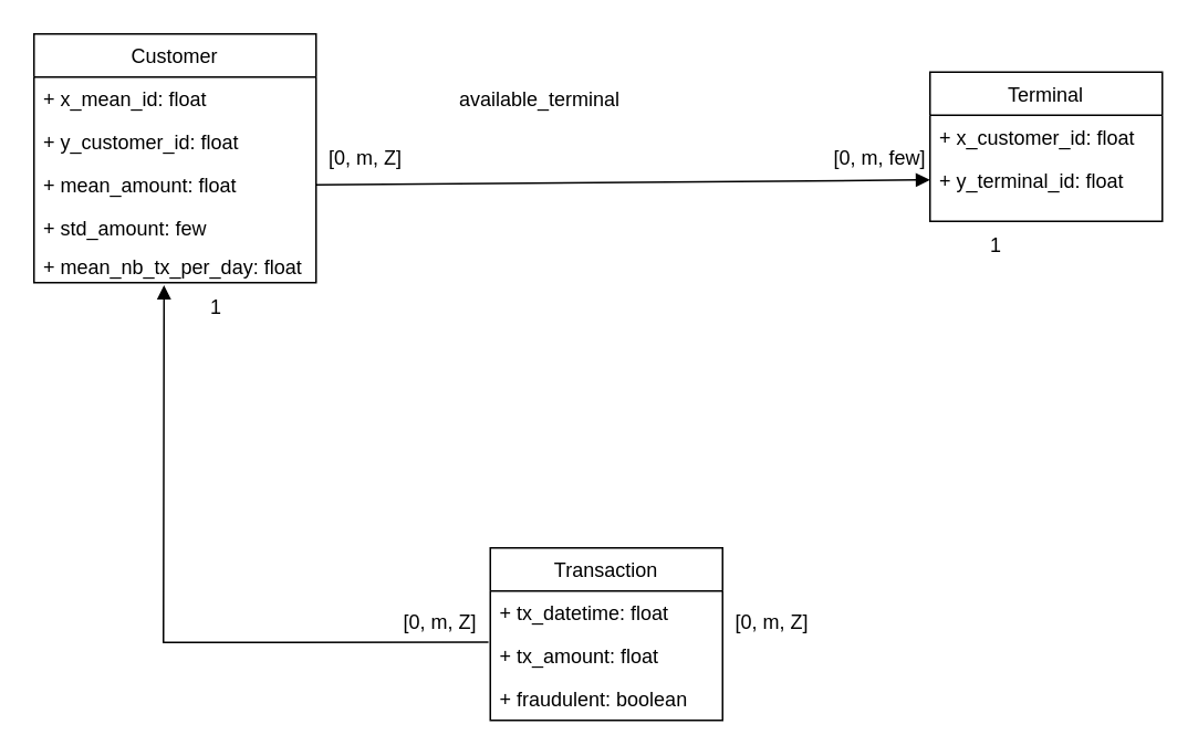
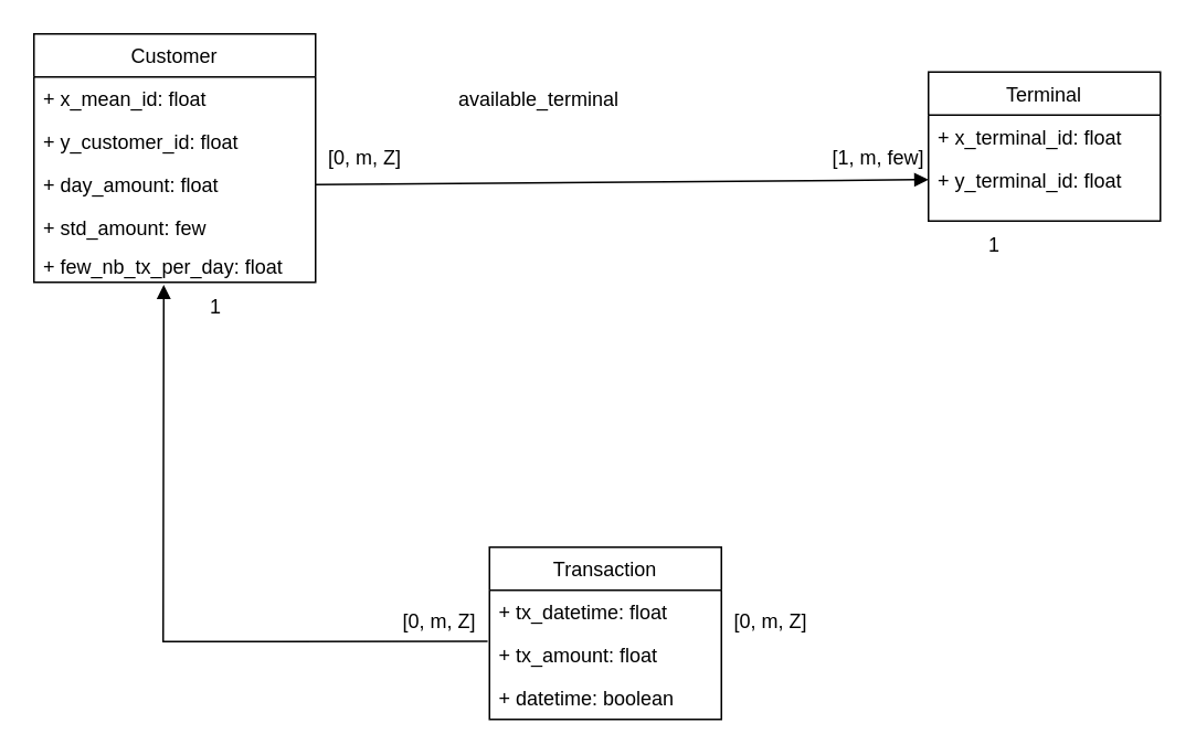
- <mxCell id="3" value="+ x_customer_id: float" style="text;strokeColor=none;fillColor=none;align=left;verticalAlign=top;spacingLeft=4;spacingRight=4;overflow=hidden;rotatable=0;points=[[0,0.5],[1,0.5]];portConstraint=eastwest;" parent="2" vertex="1"><mxGeometry y="26" width="140" height="26" as="geometry" /></mxCell>
+ <mxCell id="3" value="+ x_terminal_id: float" style="text;strokeColor=none;fillColor=none;align=left;verticalAlign=top;spacingLeft=4;spacingRight=4;overflow=hidden;rotatable=0;points=[[0,0.5],[1,0.5]];portConstraint=eastwest;" parent="2" vertex="1"><mxGeometry y="26" width="140" height="26" as="geometry" /></mxCell>
- <mxCell id="21" value="[0, m, few]" style="text;html=1;strokeColor=none;fillColor=none;align=center;verticalAlign=middle;whiteSpace=wrap;rounded=0;" parent="1" vertex="1"><mxGeometry x="500" y="80" width="60" height="30" as="geometry" /></mxCell>
+ <mxCell id="21" value="[1, m, few]" style="text;html=1;strokeColor=none;fillColor=none;align=center;verticalAlign=middle;whiteSpace=wrap;rounded=0;" parent="1" vertex="1"><mxGeometry x="500" y="80" width="60" height="30" as="geometry" /></mxCell>
- <mxCell id="8" value="+ mean_amount: float" style="text;strokeColor=none;fillColor=none;align=left;verticalAlign=top;spacingLeft=4;spacingRight=4;overflow=hidden;rotatable=0;points=[[0,0.5],[1,0.5]];portConstraint=eastwest;fontSize=12;" parent="5" vertex="1"><mxGeometry y="78" width="170" height="26" as="geometry" /></mxCell>
+ <mxCell id="8" value="+ day_amount: float" style="text;strokeColor=none;fillColor=none;align=left;verticalAlign=top;spacingLeft=4;spacingRight=4;overflow=hidden;rotatable=0;points=[[0,0.5],[1,0.5]];portConstraint=eastwest;fontSize=12;" parent="5" vertex="1"><mxGeometry y="78" width="170" height="26" as="geometry" /></mxCell>
- <mxCell id="10" value="+ mean_nb_tx_per_day: float" style="text;strokeColor=none;fillColor=none;align=left;verticalAlign=middle;spacingLeft=4;spacingRight=4;overflow=hidden;rotatable=0;points=[[0,0.5],[1,0.5]];portConstraint=eastwest;fontStyle=0" parent="5" vertex="1"><mxGeometry y="130" width="170" height="20" as="geometry" /></mxCell>
+ <mxCell id="10" value="+ few_nb_tx_per_day: float" style="text;strokeColor=none;fillColor=none;align=left;verticalAlign=middle;spacingLeft=4;spacingRight=4;overflow=hidden;rotatable=0;points=[[0,0.5],[1,0.5]];portConstraint=eastwest;fontStyle=0" parent="5" vertex="1"><mxGeometry y="130" width="170" height="20" as="geometry" /></mxCell>
- <mxCell id="14" value="+ fraudulent: boolean" style="text;strokeColor=none;fillColor=none;align=left;verticalAlign=top;spacingLeft=4;spacingRight=4;overflow=hidden;rotatable=0;points=[[0,0.5],[1,0.5]];portConstraint=eastwest;" parent="11" vertex="1"><mxGeometry y="78" width="140" height="26" as="geometry" /></mxCell>
+ <mxCell id="14" value="+ datetime: boolean" style="text;strokeColor=none;fillColor=none;align=left;verticalAlign=top;spacingLeft=4;spacingRight=4;overflow=hidden;rotatable=0;points=[[0,0.5],[1,0.5]];portConstraint=eastwest;" parent="11" vertex="1"><mxGeometry y="78" width="140" height="26" as="geometry" /></mxCell>
